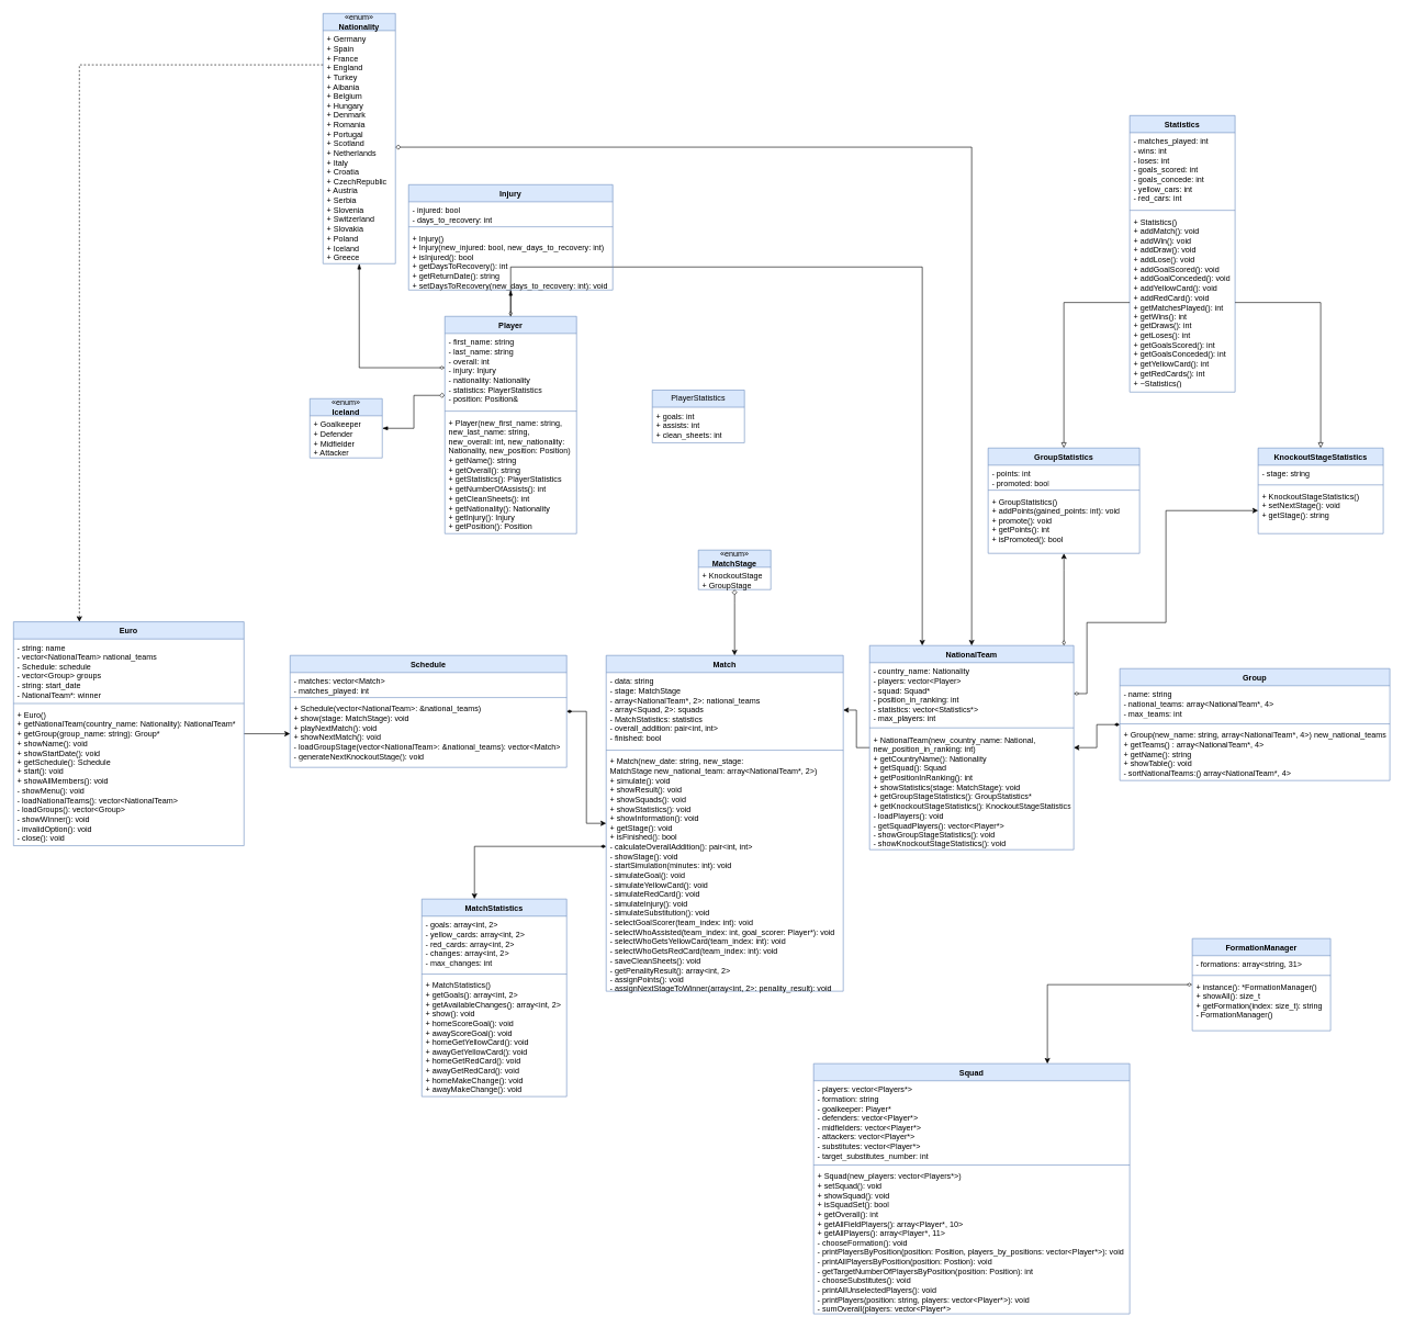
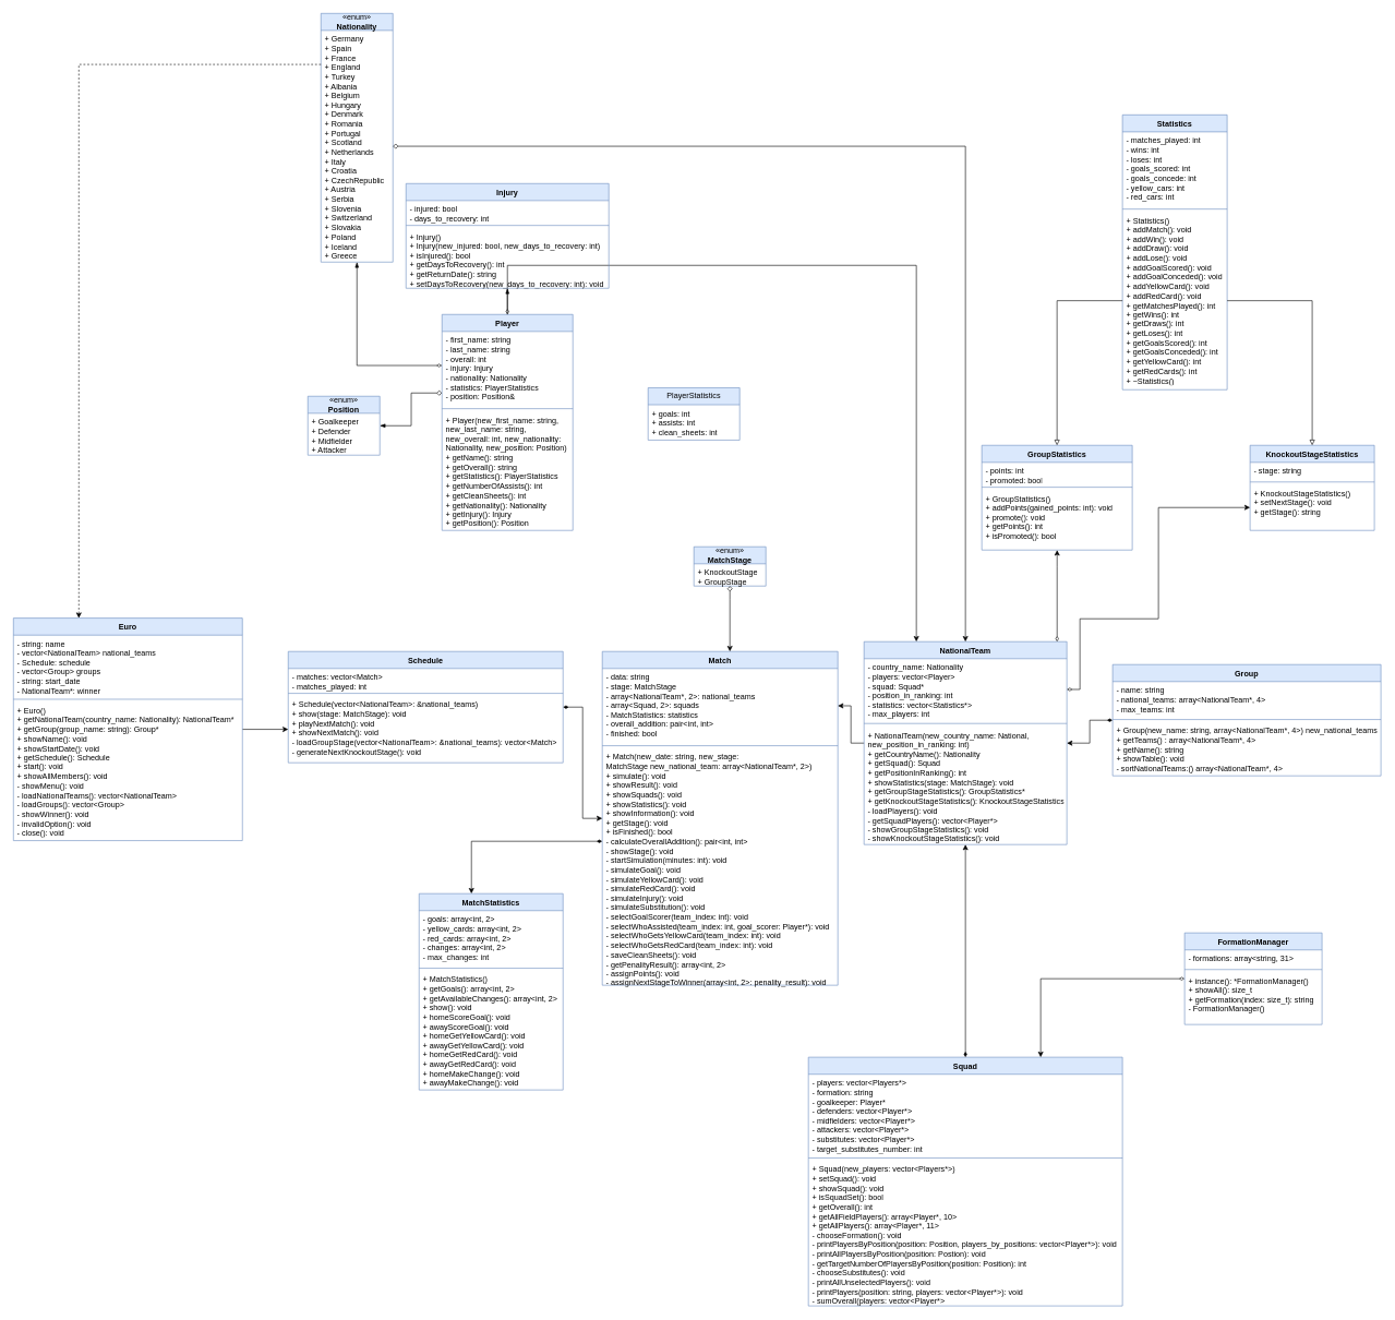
- <mxCell id="52" value="&lt;div&gt;«enum»&lt;/div&gt;&lt;div&gt;&lt;font color=&quot;#000000&quot;&gt;&lt;b&gt;Iceland&lt;/b&gt;&lt;/font&gt;&lt;/div&gt;" style="swimlane;fontStyle=0;childLayout=stackLayout;horizontal=1;startSize=26;fillColor=#dae8fc;horizontalStack=0;resizeParent=1;resizeParentMax=0;resizeLast=0;collapsible=1;marginBottom=0;whiteSpace=wrap;html=1;strokeColor=#6c8ebf;" parent="1" vertex="1"><mxGeometry x="470" y="605" width="110" height="90" as="geometry"><mxRectangle x="1420" y="-570" width="100" height="40" as="alternateBounds" /></mxGeometry></mxCell>
+ <mxCell id="52" value="&lt;div&gt;«enum»&lt;/div&gt;&lt;div&gt;&lt;font color=&quot;#000000&quot;&gt;&lt;b&gt;Position&lt;/b&gt;&lt;/font&gt;&lt;/div&gt;" style="swimlane;fontStyle=0;childLayout=stackLayout;horizontal=1;startSize=26;fillColor=#dae8fc;horizontalStack=0;resizeParent=1;resizeParentMax=0;resizeLast=0;collapsible=1;marginBottom=0;whiteSpace=wrap;html=1;strokeColor=#6c8ebf;" parent="1" vertex="1"><mxGeometry x="470" y="605" width="110" height="90" as="geometry"><mxRectangle x="1420" y="-570" width="100" height="40" as="alternateBounds" /></mxGeometry></mxCell>
+ <mxCell id="36" style="edgeStyle=orthogonalEdgeStyle;rounded=0;orthogonalLoop=1;jettySize=auto;html=1;startArrow=diamondThin;startFill=1;" parent="1" source="31" target="27" edge="1"><mxGeometry relative="1" as="geometry" /></mxCell>
